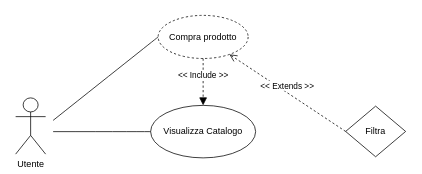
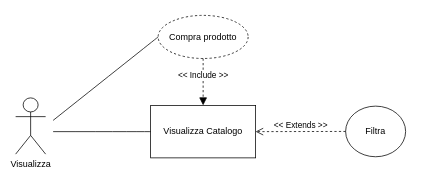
- <mxCell id="6" value="&amp;lt;&amp;lt; Extends &amp;gt;&amp;gt;" style="html=1;verticalAlign=bottom;endArrow=open;dashed=1;endSize=8;exitX=0;exitY=0.5;exitDx=0;exitDy=0;" edge="1" parent="1" source="4" target="7"><mxGeometry relative="1" as="geometry"><mxPoint x="420" y="250" as="sourcePoint" /><mxPoint x="340" y="250" as="targetPoint" /></mxGeometry></mxCell>
+ <mxCell id="6" value="&amp;lt;&amp;lt; Extends &amp;gt;&amp;gt;" style="html=1;verticalAlign=bottom;endArrow=open;dashed=1;endSize=8;exitX=0;exitY=0.5;exitDx=0;exitDy=0;entryX=1;entryY=0.5;entryDx=0;entryDy=0;" edge="1" parent="1" source="4" target="3"><mxGeometry relative="1" as="geometry"><mxPoint x="420" y="250" as="sourcePoint" /><mxPoint x="340" y="250" as="targetPoint" /></mxGeometry></mxCell>
- <mxCell id="4" value="Filtra" style="rhombus;whiteSpace=wrap;html=1;" vertex="1" parent="1"><mxGeometry x="460" y="141" width="80" height="67.5" as="geometry" /></mxCell>
+ <mxCell id="4" value="Filtra" style="ellipse;whiteSpace=wrap;html=1;" vertex="1" parent="1"><mxGeometry x="460" y="141" width="80" height="67.5" as="geometry" /></mxCell>
- <mxCell id="3" value="Visualizza Catalogo" style="ellipse;whiteSpace=wrap;html=1;" vertex="1" parent="1"><mxGeometry x="200" y="140" width="140" height="70" as="geometry" /></mxCell>
+ <mxCell id="3" value="Visualizza Catalogo" style="whiteSpace=wrap;html=1;rounded=0;" vertex="1" parent="1"><mxGeometry x="200" y="140" width="140" height="70" as="geometry" /></mxCell>
- <mxCell id="2" value="Utente" style="shape=umlActor;verticalLabelPosition=bottom;verticalAlign=top;html=1;" vertex="1" parent="1"><mxGeometry x="20" y="130" width="40" height="75" as="geometry" /></mxCell>
+ <mxCell id="2" value="Visualizza" style="shape=umlActor;verticalLabelPosition=bottom;verticalAlign=top;html=1;" vertex="1" parent="1"><mxGeometry x="20" y="130" width="40" height="75" as="geometry" /></mxCell>
